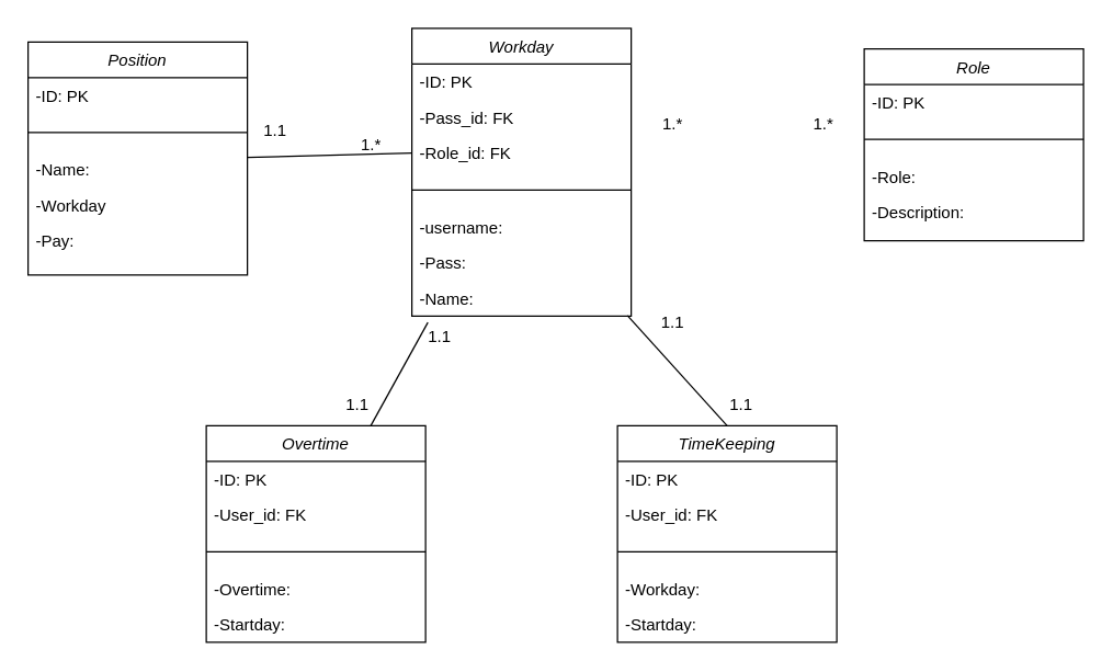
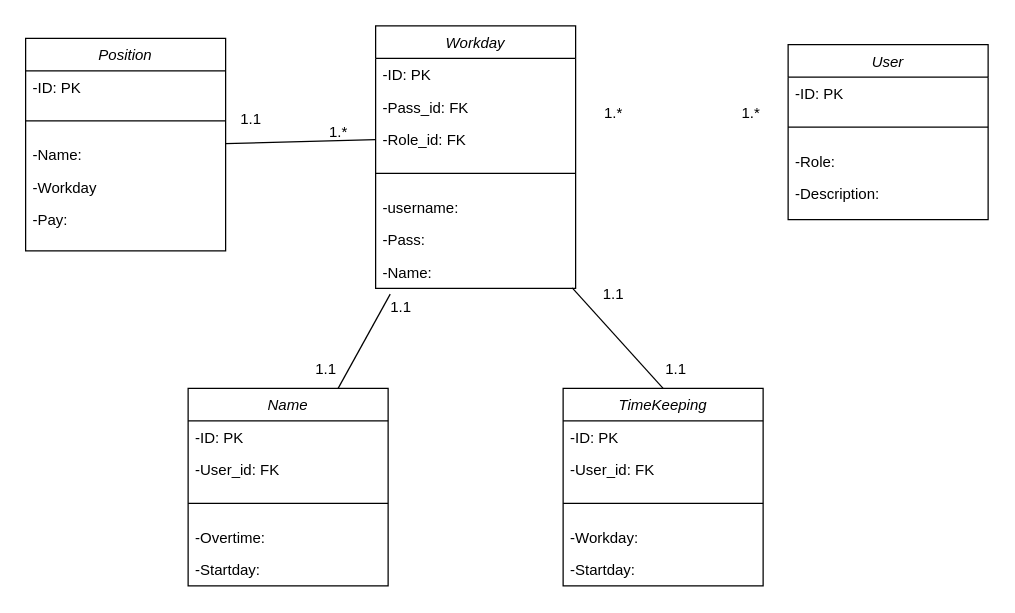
- <mxCell id="16" value="Role" style="swimlane;fontStyle=2;align=center;verticalAlign=top;childLayout=stackLayout;horizontal=1;startSize=26;horizontalStack=0;resizeParent=1;resizeLast=0;collapsible=1;marginBottom=0;rounded=0;shadow=0;strokeWidth=1;" parent="1" vertex="1"><mxGeometry x="630" y="35" width="160" height="140" as="geometry"><mxRectangle x="230" y="140" width="160" height="26" as="alternateBounds" /></mxGeometry></mxCell>
+ <mxCell id="16" value="User" style="swimlane;fontStyle=2;align=center;verticalAlign=top;childLayout=stackLayout;horizontal=1;startSize=26;horizontalStack=0;resizeParent=1;resizeLast=0;collapsible=1;marginBottom=0;rounded=0;shadow=0;strokeWidth=1;" parent="1" vertex="1"><mxGeometry x="630" y="35" width="160" height="140" as="geometry"><mxRectangle x="230" y="140" width="160" height="26" as="alternateBounds" /></mxGeometry></mxCell>
- <mxCell id="27" value="Overtime" style="swimlane;fontStyle=2;align=center;verticalAlign=top;childLayout=stackLayout;horizontal=1;startSize=26;horizontalStack=0;resizeParent=1;resizeLast=0;collapsible=1;marginBottom=0;rounded=0;shadow=0;strokeWidth=1;" parent="1" vertex="1"><mxGeometry x="150" y="310" width="160" height="158" as="geometry"><mxRectangle x="230" y="140" width="160" height="26" as="alternateBounds" /></mxGeometry></mxCell>
+ <mxCell id="27" value="Name" style="swimlane;fontStyle=2;align=center;verticalAlign=top;childLayout=stackLayout;horizontal=1;startSize=26;horizontalStack=0;resizeParent=1;resizeLast=0;collapsible=1;marginBottom=0;rounded=0;shadow=0;strokeWidth=1;" parent="1" vertex="1"><mxGeometry x="150" y="310" width="160" height="158" as="geometry"><mxRectangle x="230" y="140" width="160" height="26" as="alternateBounds" /></mxGeometry></mxCell>
